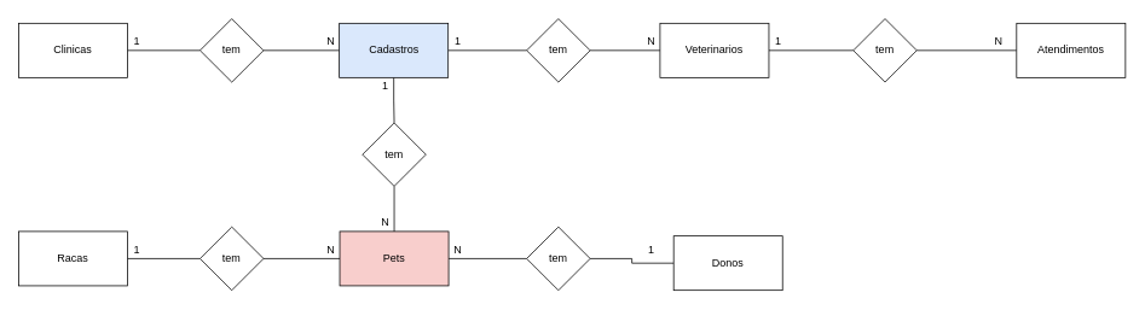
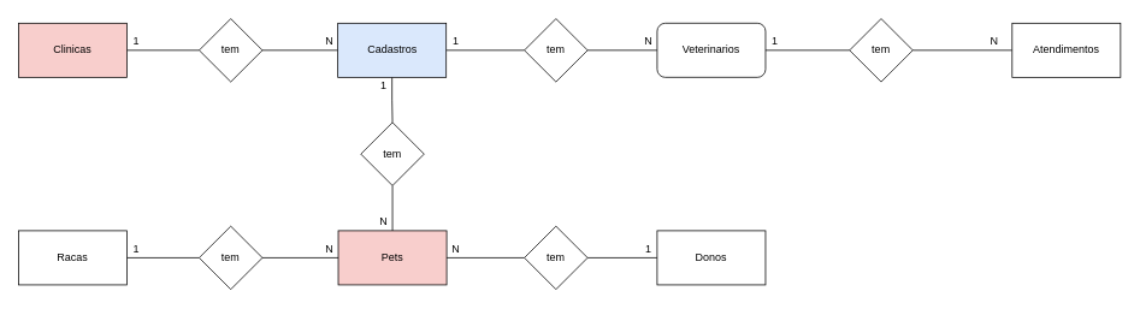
- <mxCell id="3" value="Clinicas" style="rounded=0;whiteSpace=wrap;html=1;" vertex="1" parent="1"><mxGeometry y="25" width="120" height="60" as="geometry" x="20" /></mxCell>
+ <mxCell id="3" value="Clinicas" style="rounded=0;whiteSpace=wrap;html=1;fillColor=#f8cecc;" vertex="1" parent="1"><mxGeometry y="25" width="120" height="60" as="geometry" x="20" /></mxCell>
- <mxCell id="16" value="Veterinarios" style="rounded=0;whiteSpace=wrap;html=1;" vertex="1" parent="1"><mxGeometry x="727" y="25" width="120" height="60" as="geometry" /></mxCell>
+ <mxCell id="16" value="Veterinarios" style="whiteSpace=wrap;html=1;rounded=1;" vertex="1" parent="1"><mxGeometry x="727" y="25" width="120" height="60" as="geometry" /></mxCell>
- <mxCell id="23" value="Donos" style="rounded=0;whiteSpace=wrap;html=1;" vertex="1" parent="1"><mxGeometry x="742" y="260" width="120" height="60" as="geometry" /></mxCell>
+ <mxCell id="23" value="Donos" style="rounded=0;whiteSpace=wrap;html=1;" vertex="1" parent="1"><mxGeometry x="727" y="255" width="120" height="60" as="geometry" /></mxCell>
